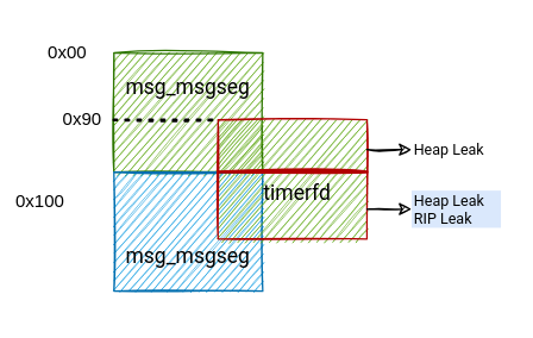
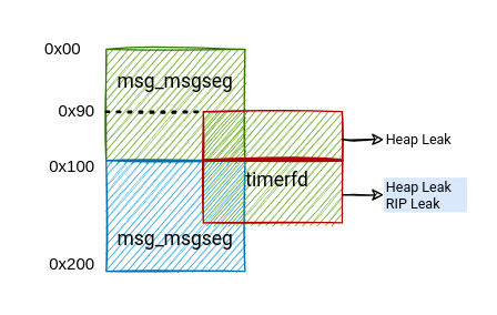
- <mxCell id="5" value="0x100" style="text;html=1;strokeColor=none;fillColor=none;align=right;verticalAlign=middle;whiteSpace=wrap;rounded=0;sketch=1;" parent="1" vertex="1"><mxGeometry x="5" y="120" width="40" height="30" as="geometry" /></mxCell>
+ <mxCell id="5" value="0x100" style="text;html=1;strokeColor=none;fillColor=none;align=right;verticalAlign=middle;whiteSpace=wrap;rounded=0;sketch=1;" parent="1" vertex="1"><mxGeometry x="30" y="105" width="40" height="30" as="geometry" /></mxCell>
+ <mxCell id="6" value="0x200" style="text;html=1;strokeColor=none;fillColor=none;align=right;verticalAlign=middle;whiteSpace=wrap;rounded=0;sketch=1;" parent="1" vertex="1"><mxGeometry x="30" y="175" width="40" height="30" as="geometry" /></mxCell>
